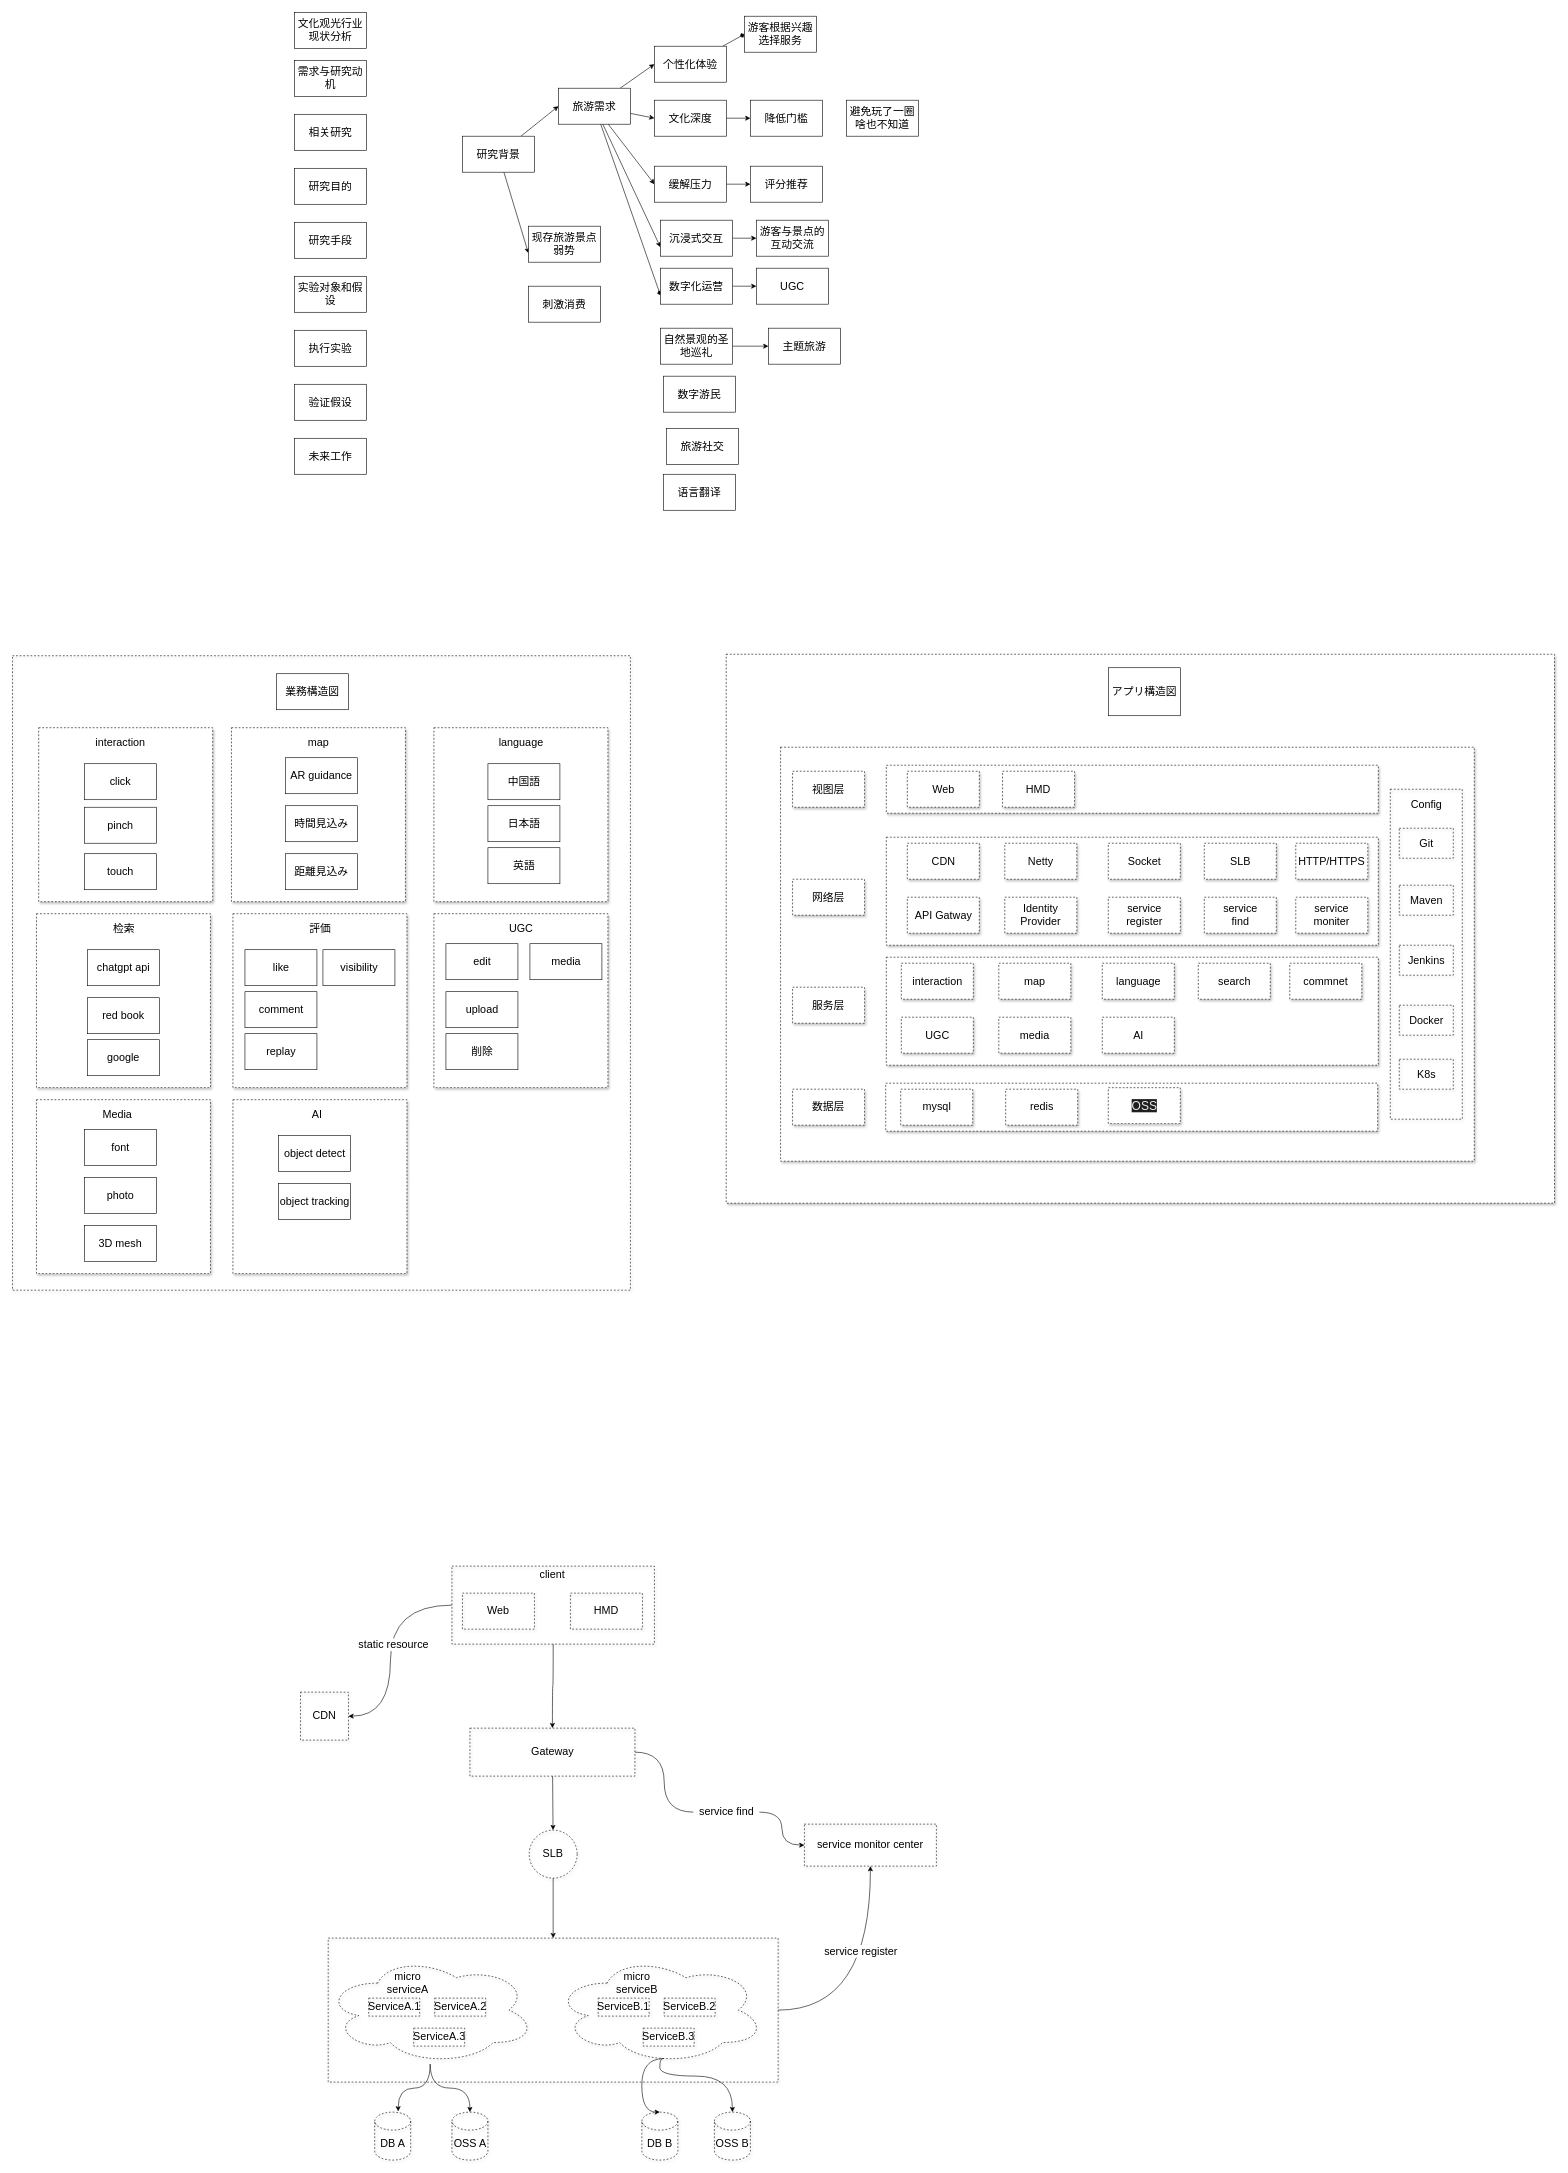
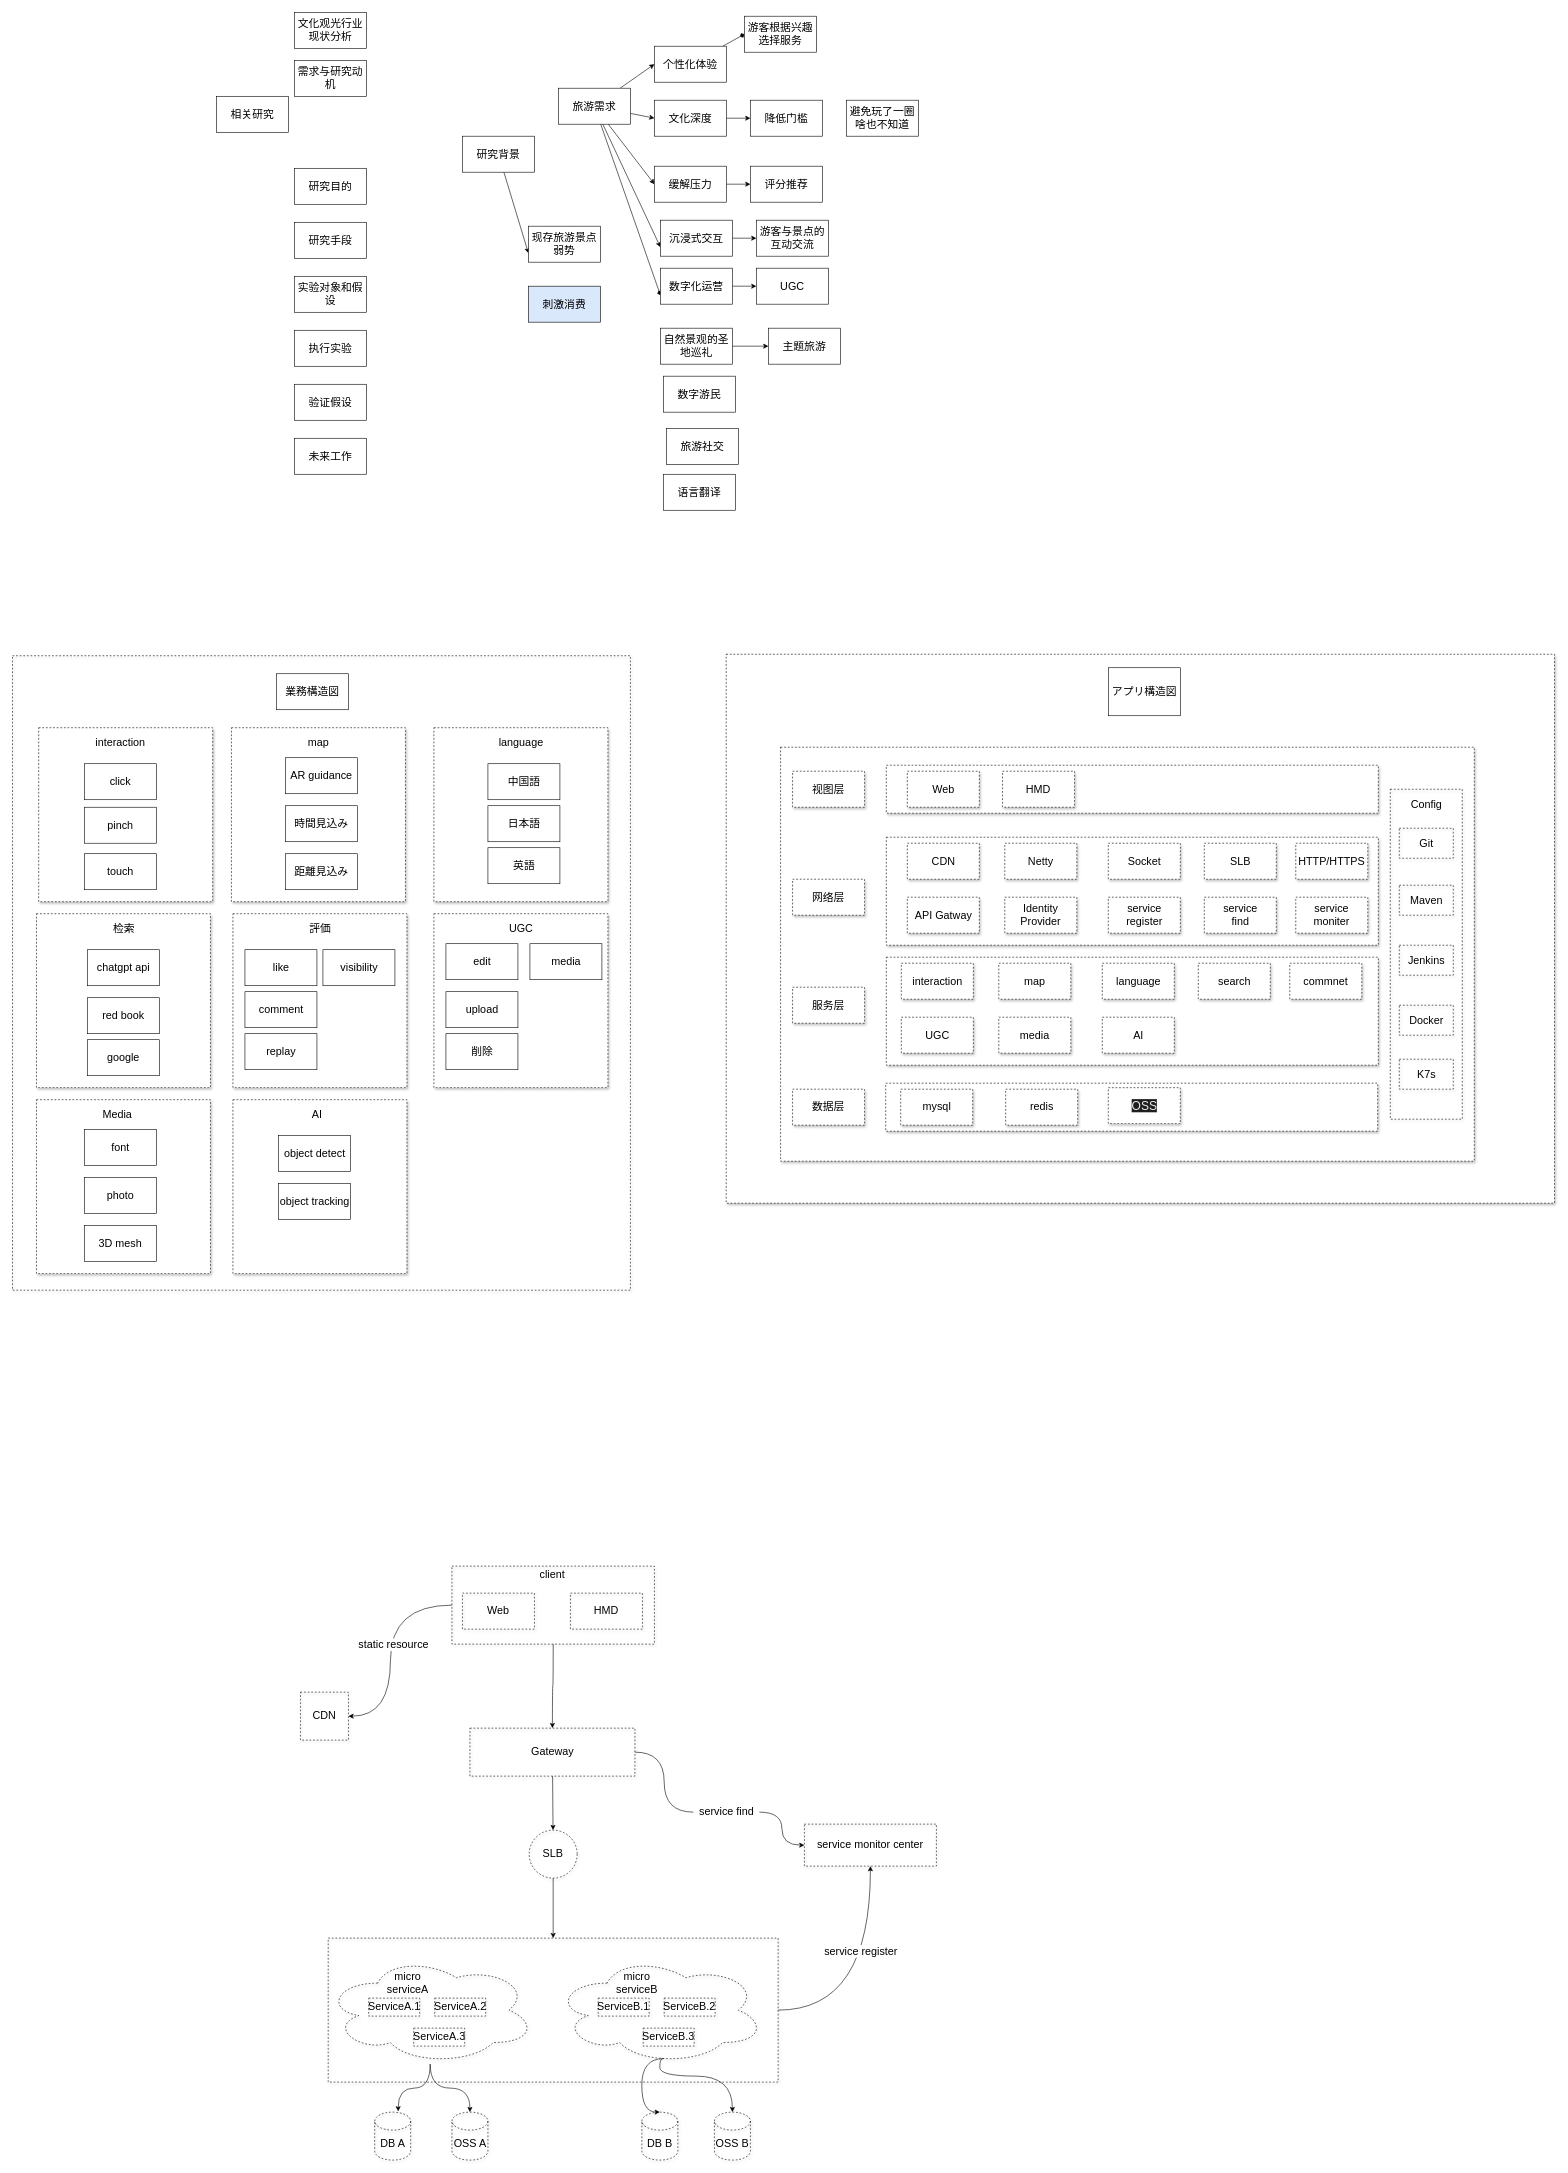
- <mxCell id="16" style="edgeStyle=none;html=1;entryX=0;entryY=0.5;entryDx=0;entryDy=0;fontSize=18;" parent="1" source="18" target="24" edge="1"><mxGeometry relative="1" as="geometry" /></mxCell>
- <mxCell id="158" value="&lt;span style=&quot;font-size: 18px;&quot;&gt;相关研究&lt;/span&gt;" style="rounded=0;whiteSpace=wrap;html=1;" parent="1" vertex="1"><mxGeometry x="490" y="190" width="120" height="60" as="geometry" /></mxCell>
+ <mxCell id="158" value="&lt;span style=&quot;font-size: 18px;&quot;&gt;相关研究&lt;/span&gt;" style="rounded=0;whiteSpace=wrap;html=1;" parent="1" vertex="1"><mxGeometry x="360" y="160" width="120" height="60" as="geometry" /></mxCell>
- <mxCell id="41" value="&lt;font style=&quot;font-size: 18px;&quot;&gt;刺激消费&lt;/font&gt;" style="rounded=0;whiteSpace=wrap;html=1;" parent="1" vertex="1"><mxGeometry x="880" y="476.5" width="120" height="60" as="geometry" /></mxCell>
+ <mxCell id="41" value="&lt;font style=&quot;font-size: 18px;&quot;&gt;刺激消费&lt;/font&gt;" style="rounded=0;whiteSpace=wrap;html=1;fillColor=#dae8fc;" parent="1" vertex="1"><mxGeometry x="880" y="476.5" width="120" height="60" as="geometry" /></mxCell>
- <mxCell id="105" value="K8s" style="rounded=0;whiteSpace=wrap;html=1;shadow=1;dashed=1;strokeColor=default;fontSize=18;fillColor=none;" parent="1" vertex="1"><mxGeometry x="2331.56" y="1765" width="90" height="50" as="geometry" /></mxCell>
+ <mxCell id="105" value="K7s" style="rounded=0;whiteSpace=wrap;html=1;shadow=1;dashed=1;strokeColor=default;fontSize=18;fillColor=none;" parent="1" vertex="1"><mxGeometry x="2331.56" y="1765" width="90" height="50" as="geometry" /></mxCell>
